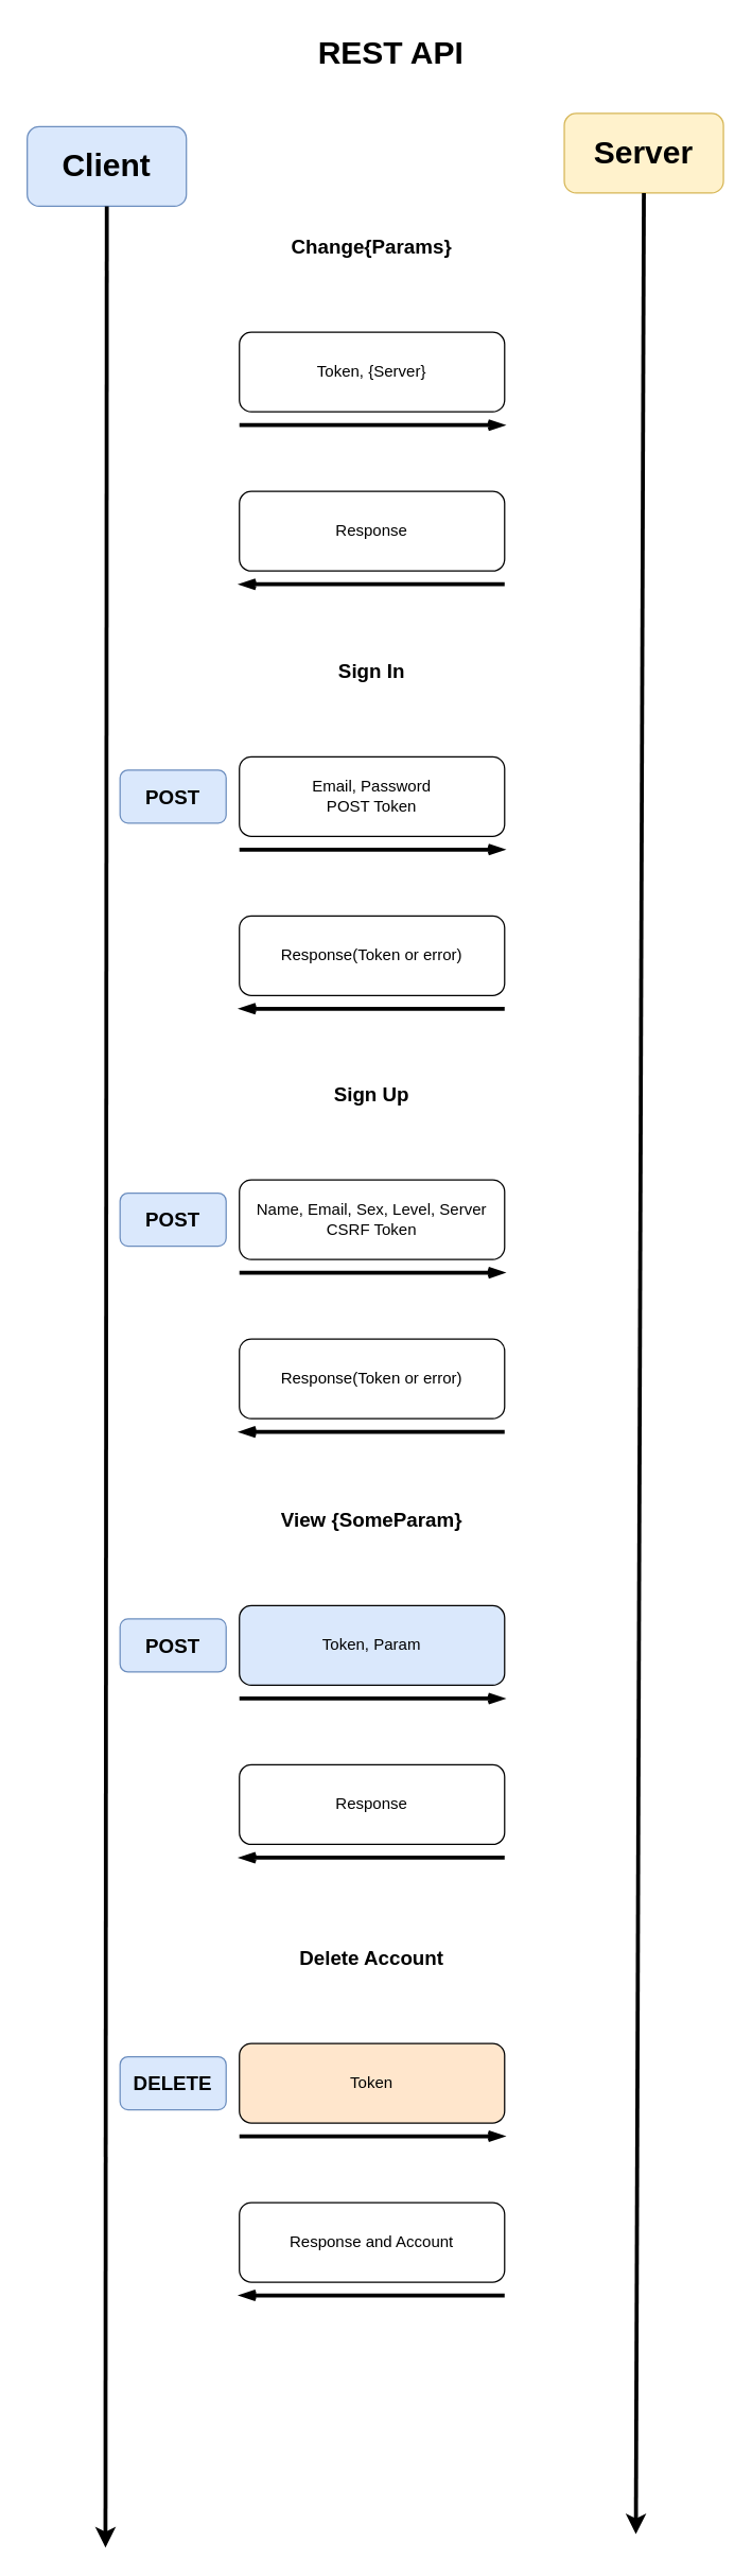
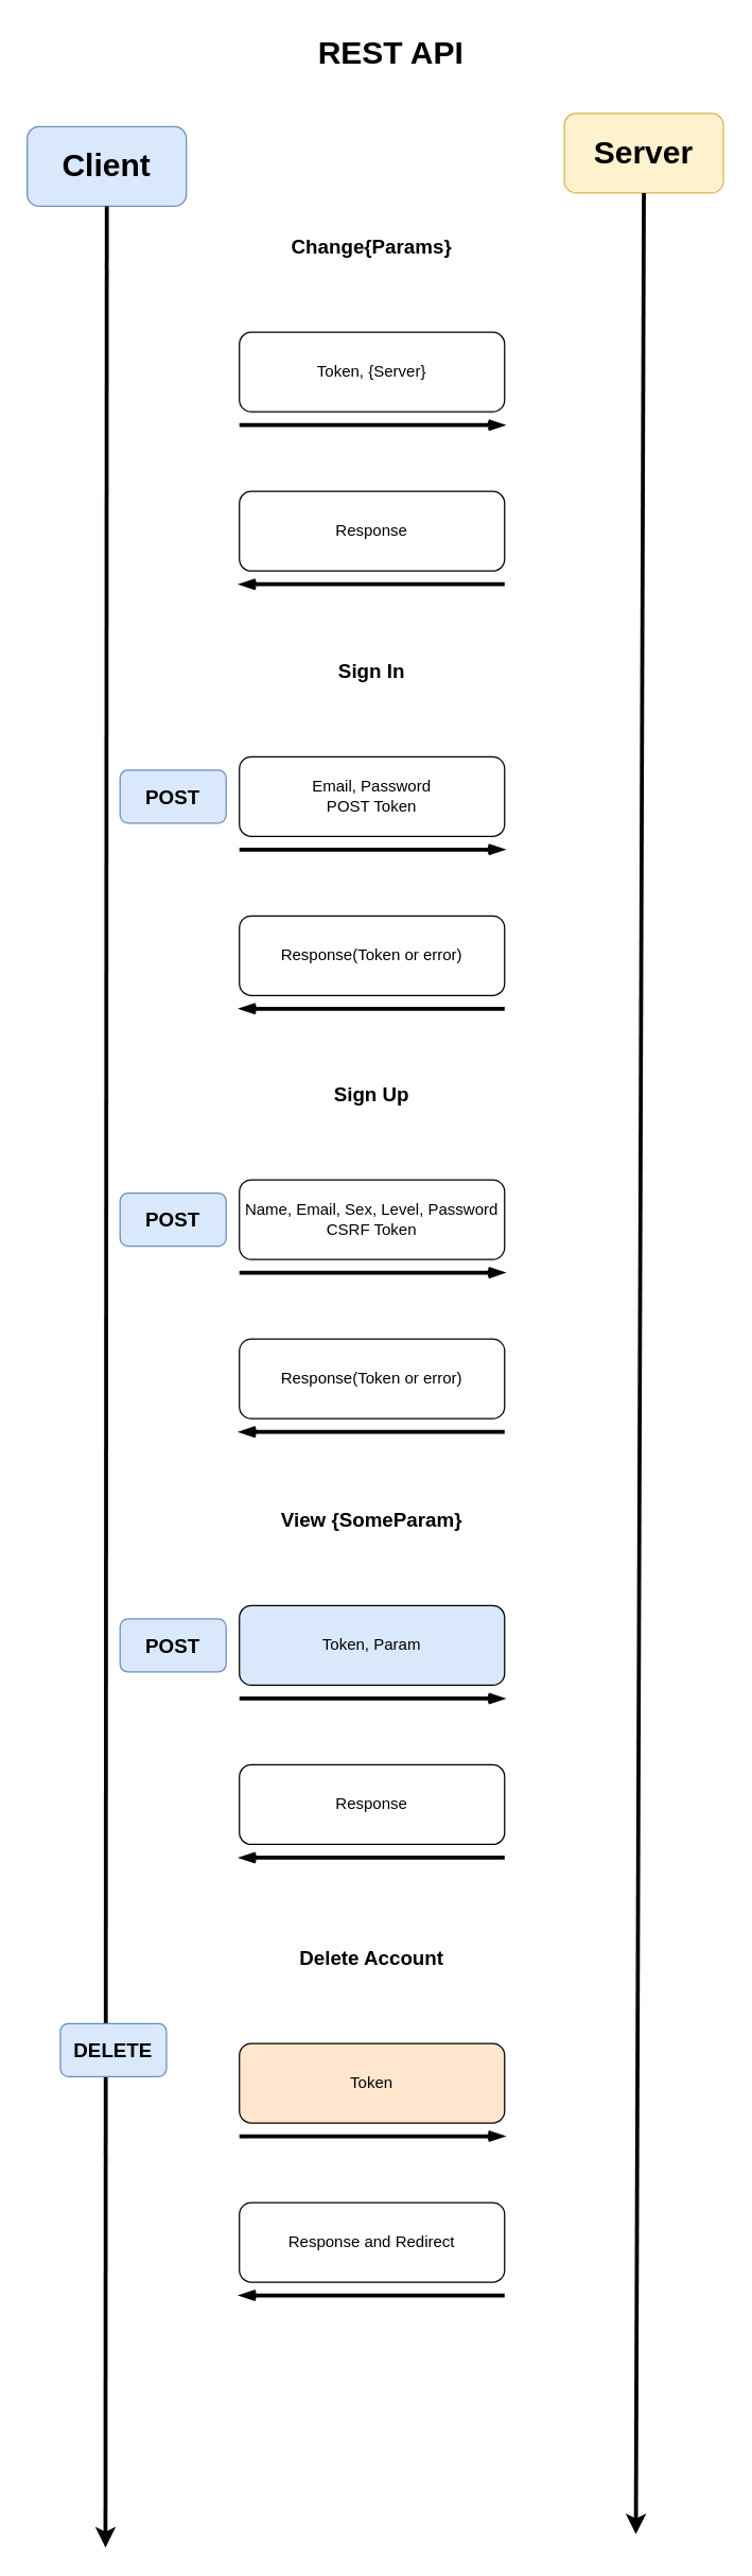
- <mxCell id="19" value="Name, Email, Sex, Level, Server&lt;br&gt;CSRF Token" style="rounded=1;whiteSpace=wrap;html=1;align=center;" vertex="1" parent="1"><mxGeometry x="180" y="889" width="200" height="60" as="geometry" /></mxCell>
+ <mxCell id="19" value="Name, Email, Sex, Level, Password&lt;br&gt;CSRF Token" style="rounded=1;whiteSpace=wrap;html=1;align=center;" vertex="1" parent="1"><mxGeometry x="180" y="889" width="200" height="60" as="geometry" /></mxCell>
- <mxCell id="35" value="DELETE" style="rounded=1;whiteSpace=wrap;html=1;fontSize=15;align=center;fillColor=#dae8fc;strokeColor=#6c8ebf;fontStyle=1" vertex="1" parent="1"><mxGeometry x="90" y="1550" width="80" height="40" as="geometry" /></mxCell>
+ <mxCell id="35" value="DELETE" style="rounded=1;whiteSpace=wrap;html=1;fontSize=15;align=center;fillColor=#dae8fc;strokeColor=#6c8ebf;fontStyle=1" vertex="1" parent="1"><mxGeometry x="45" y="1525" width="80" height="40" as="geometry" /></mxCell>
- <mxCell id="33" value="Response and Account" style="rounded=1;whiteSpace=wrap;html=1;" vertex="1" parent="1"><mxGeometry x="180" y="1660" width="200" height="60" as="geometry" /></mxCell>
+ <mxCell id="33" value="Response and Redirect" style="rounded=1;whiteSpace=wrap;html=1;" vertex="1" parent="1"><mxGeometry x="180" y="1660" width="200" height="60" as="geometry" /></mxCell>
